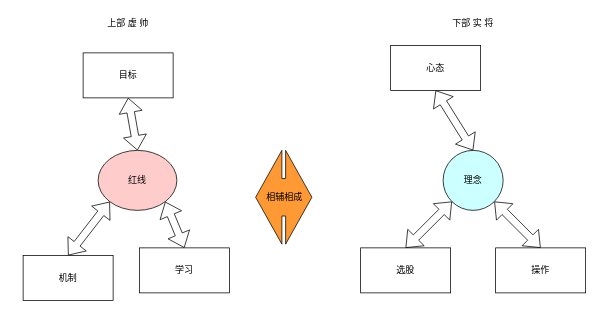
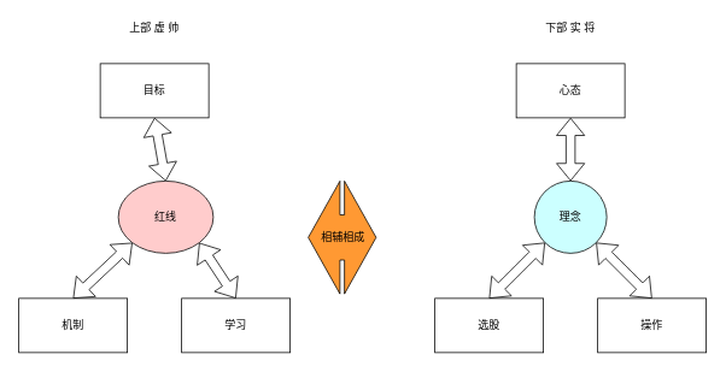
- <mxCell id="10" value="心态" style="rounded=0;whiteSpace=wrap;html=1;" vertex="1" parent="1"><mxGeometry x="520" y="60" width="120" height="60" as="geometry" /></mxCell>
+ <mxCell id="10" value="心态" style="rounded=0;whiteSpace=wrap;html=1;" vertex="1" parent="1"><mxGeometry x="570" y="70" width="120" height="60" as="geometry" /></mxCell>
- <mxCell id="5" value="学习" style="rounded=0;whiteSpace=wrap;html=1;" vertex="1" parent="1"><mxGeometry x="185" y="330" width="120" height="60" as="geometry" /></mxCell>
+ <mxCell id="5" value="学习" style="rounded=0;whiteSpace=wrap;html=1;" vertex="1" parent="1"><mxGeometry x="200" y="330" width="120" height="60" as="geometry" /></mxCell>
- <mxCell id="4" value="机制" style="rounded=0;whiteSpace=wrap;html=1;" vertex="1" parent="1"><mxGeometry x="30" y="340" width="120" height="60" as="geometry" /></mxCell>
+ <mxCell id="4" value="机制" style="rounded=0;whiteSpace=wrap;html=1;" vertex="1" parent="1"><mxGeometry x="20" y="330" width="120" height="60" as="geometry" /></mxCell>
